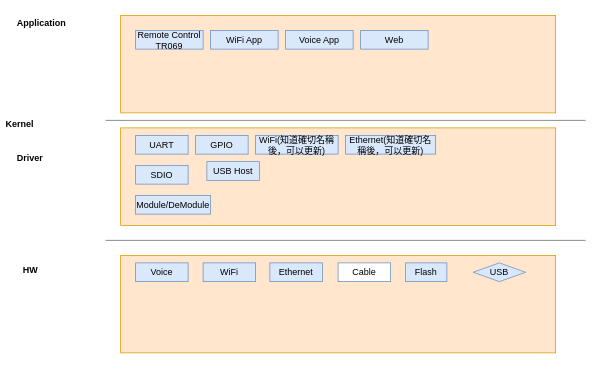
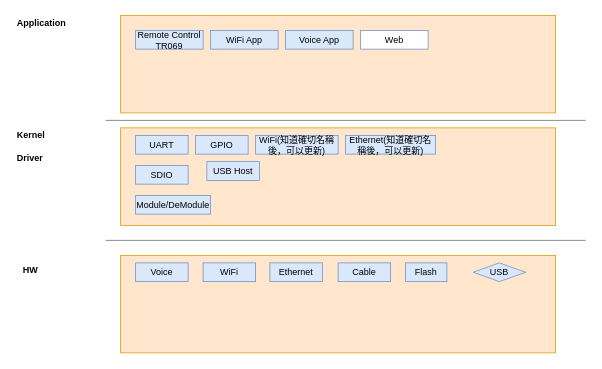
- <mxCell id="19" value="Web" style="rounded=0;whiteSpace=wrap;html=1;fillColor=#dae8fc;strokeColor=#6c8ebf;" parent="1" vertex="1"><mxGeometry x="480" y="40" width="90" height="25" as="geometry" /></mxCell>
+ <mxCell id="19" value="Web" style="rounded=0;whiteSpace=wrap;html=1;fillColor=#ffffff;strokeColor=#6c8ebf;" parent="1" vertex="1"><mxGeometry x="480" y="40" width="90" height="25" as="geometry" /></mxCell>
- <mxCell id="6" value="Kernel" style="text;html=1;strokeColor=none;fillColor=none;align=left;verticalAlign=middle;whiteSpace=wrap;rounded=0;fontStyle=1" parent="1" vertex="1"><mxGeometry x="5" y="155" width="40" height="20" as="geometry" /></mxCell>
+ <mxCell id="6" value="Kernel" style="text;html=1;strokeColor=none;fillColor=none;align=left;verticalAlign=middle;whiteSpace=wrap;rounded=0;fontStyle=1" parent="1" vertex="1"><mxGeometry x="20" y="170" width="40" height="20" as="geometry" /></mxCell>
- <mxCell id="17" value="Cable" style="rounded=0;whiteSpace=wrap;html=1;fillColor=#ffffff;strokeColor=#6c8ebf;" parent="1" vertex="1"><mxGeometry x="450" y="350" width="70" height="25" as="geometry" /></mxCell>
+ <mxCell id="17" value="Cable" style="rounded=0;whiteSpace=wrap;html=1;fillColor=#dae8fc;strokeColor=#6c8ebf;" parent="1" vertex="1"><mxGeometry x="450" y="350" width="70" height="25" as="geometry" /></mxCell>
